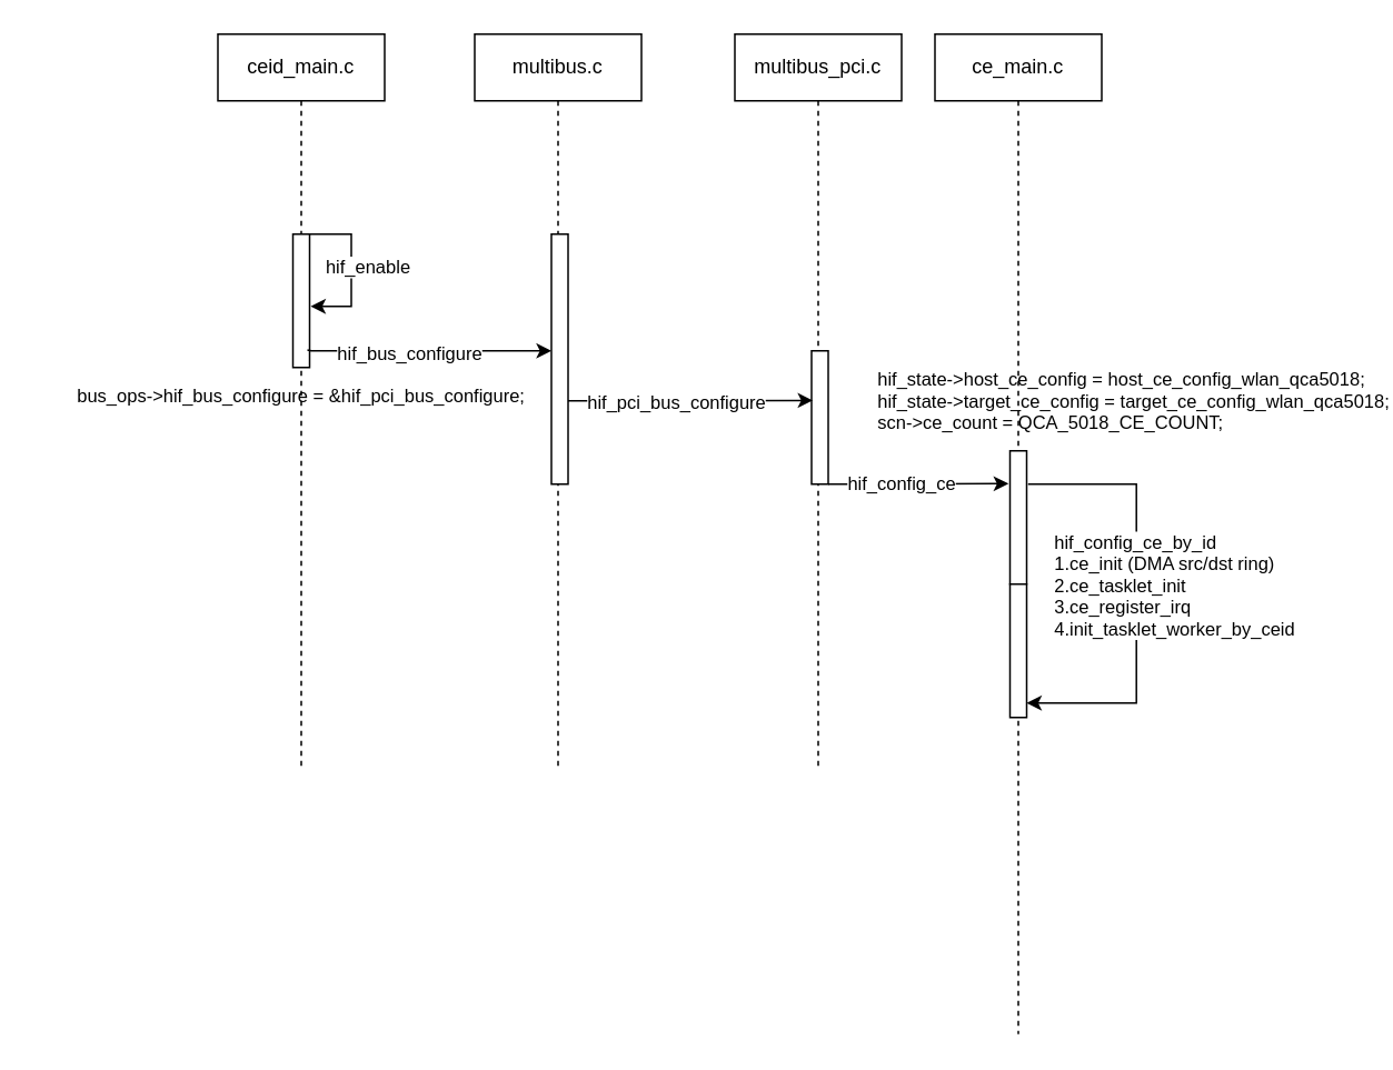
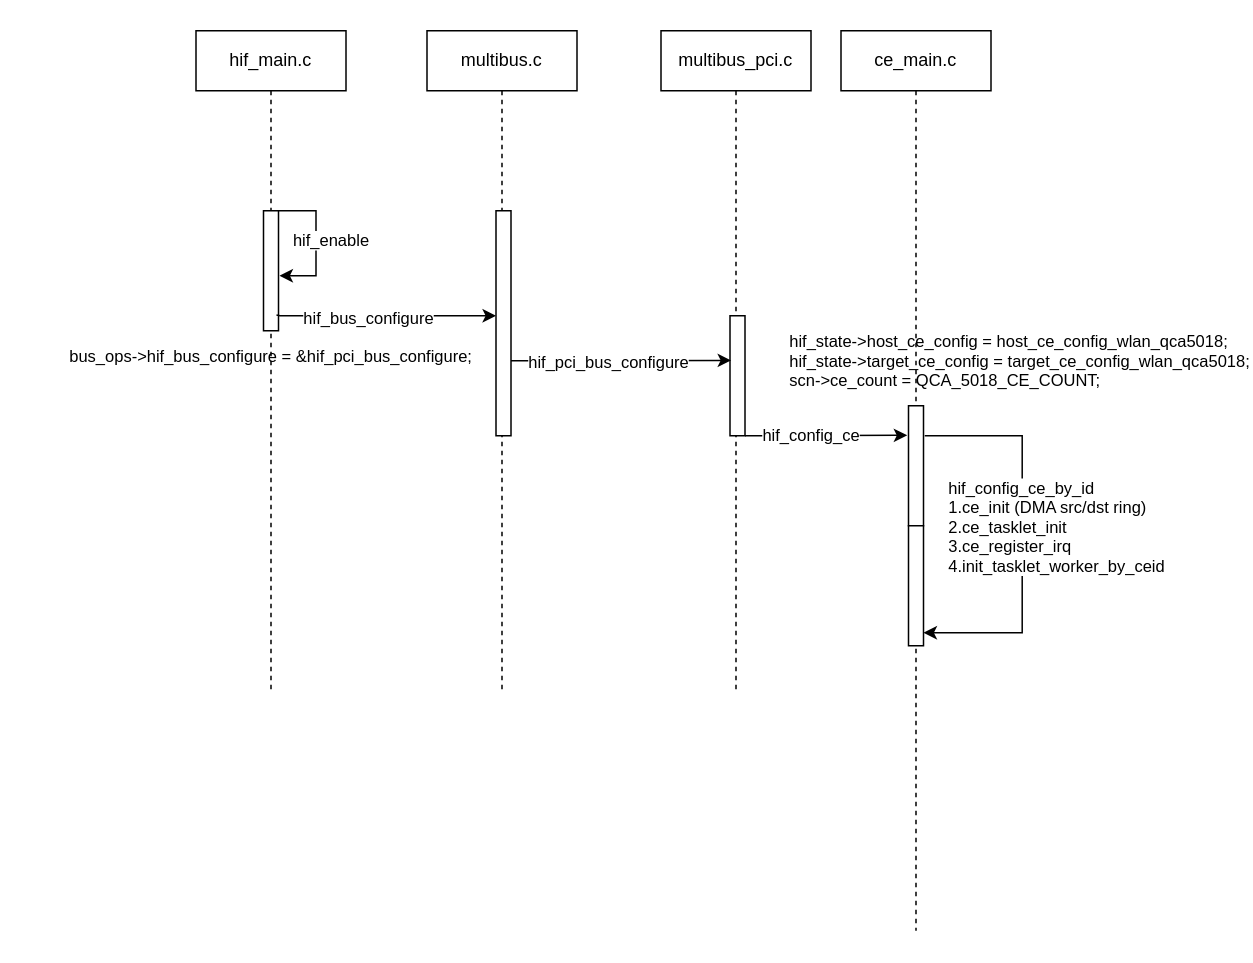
- <mxCell id="2" value="ceid_main.c" style="shape=umlLifeline;perimeter=lifelinePerimeter;whiteSpace=wrap;html=1;container=1;collapsible=0;recursiveResize=0;outlineConnect=0;" vertex="1" parent="1"><mxGeometry x="130" y="20" width="100" height="440" as="geometry" /></mxCell>
+ <mxCell id="2" value="hif_main.c" style="shape=umlLifeline;perimeter=lifelinePerimeter;whiteSpace=wrap;html=1;container=1;collapsible=0;recursiveResize=0;outlineConnect=0;" vertex="1" parent="1"><mxGeometry x="130" y="20" width="100" height="440" as="geometry" /></mxCell>
